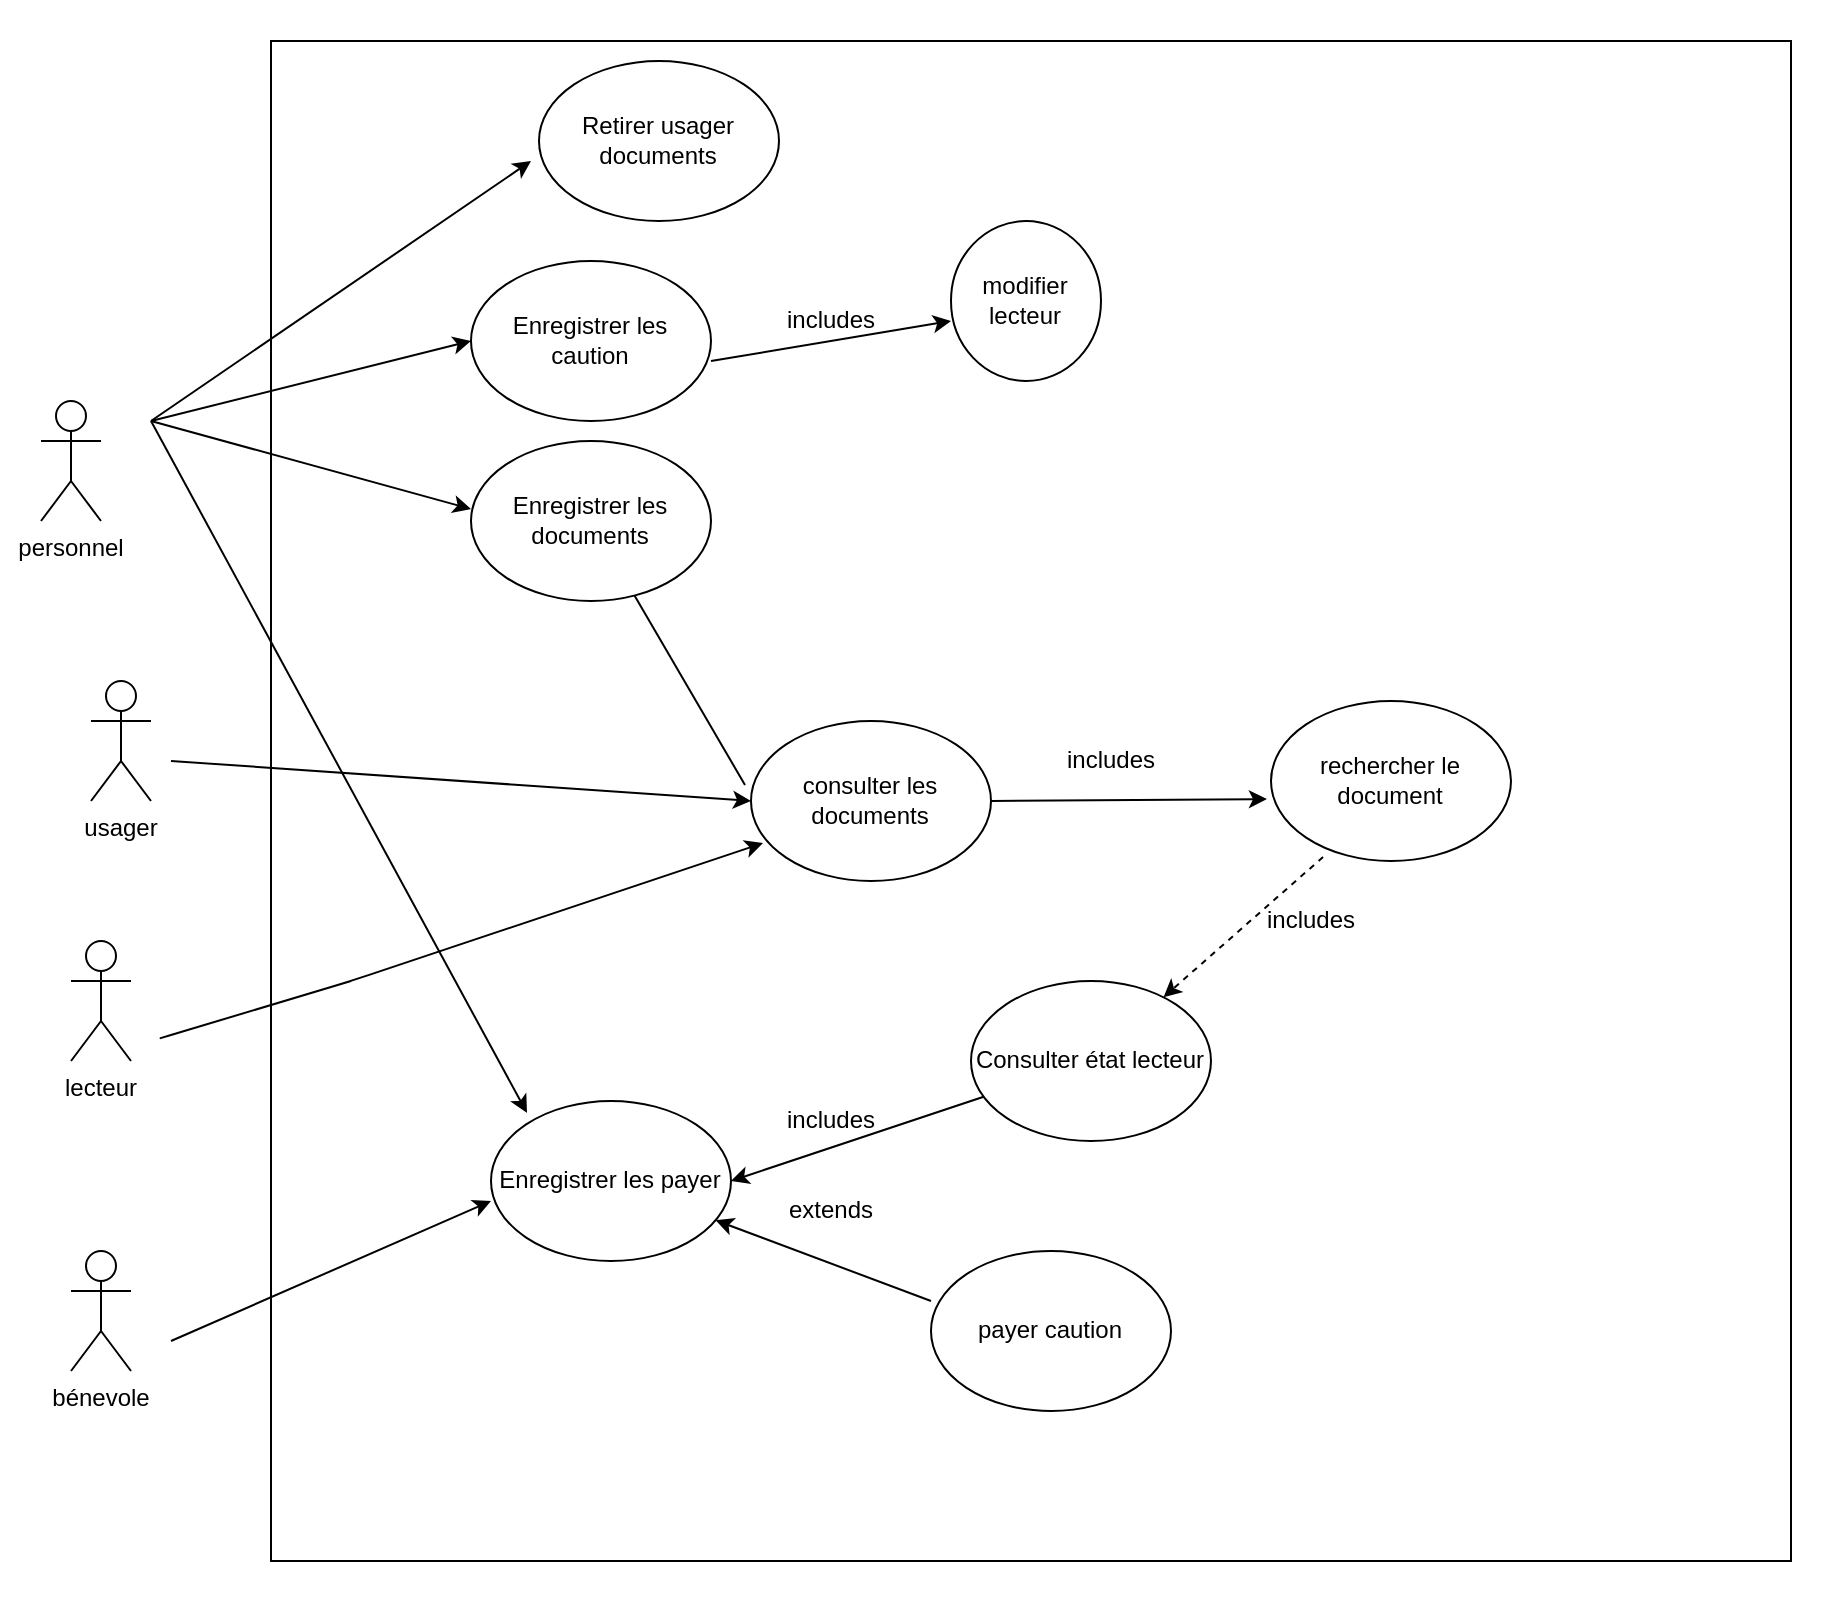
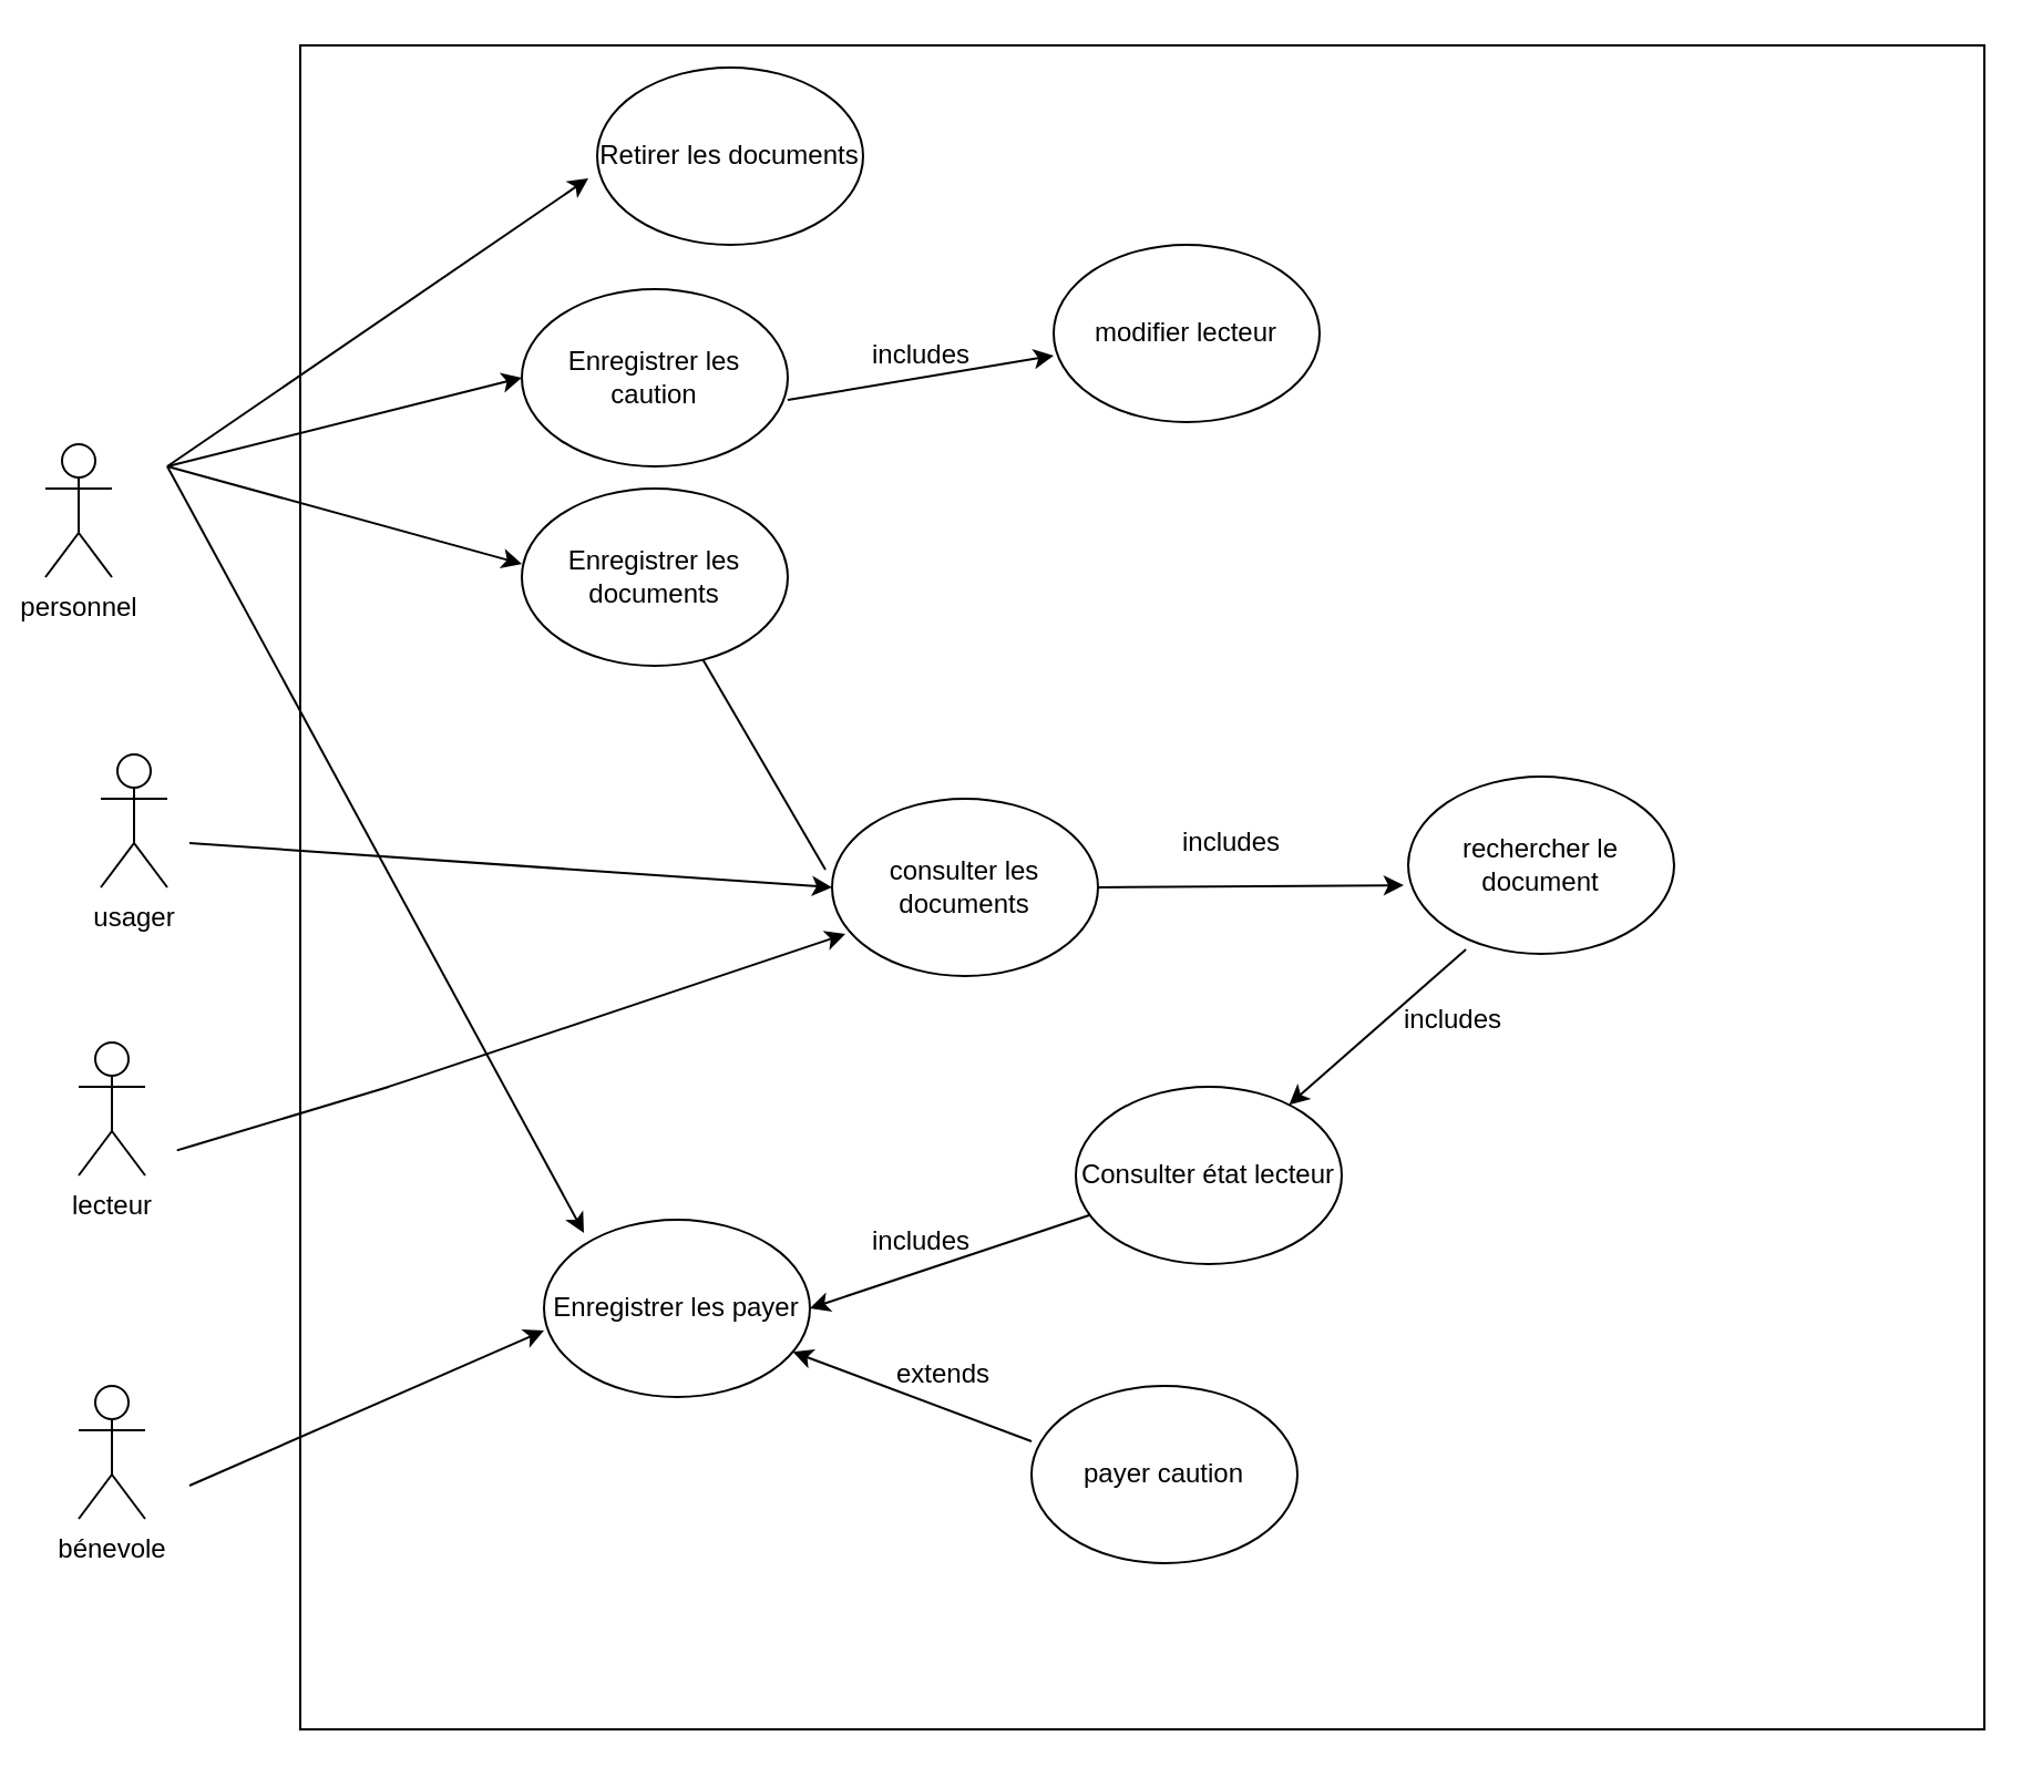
- <mxCell id="13" value="Retirer usager documents" style="ellipse;whiteSpace=wrap;html=1;" vertex="1" parent="1"><mxGeometry x="269" y="30" width="120" height="80" as="geometry" /></mxCell>
+ <mxCell id="13" value="Retirer les documents" style="ellipse;whiteSpace=wrap;html=1;" vertex="1" parent="1"><mxGeometry x="269" y="30" width="120" height="80" as="geometry" /></mxCell>
- <mxCell id="16" value="modifier lecteur" style="ellipse;whiteSpace=wrap;html=1;" vertex="1" parent="1"><mxGeometry x="475" y="110" width="75" height="80" as="geometry" /></mxCell>
+ <mxCell id="16" value="modifier lecteur" style="ellipse;whiteSpace=wrap;html=1;" vertex="1" parent="1"><mxGeometry x="475" y="110" width="120" height="80" as="geometry" /></mxCell>
- <mxCell id="28" value="" style="endArrow=classic;html=1;exitX=0.217;exitY=0.975;exitDx=0;exitDy=0;exitPerimeter=0;dashed=1;" edge="1" parent="1" source="15" target="12"><mxGeometry width="50" height="50" relative="1" as="geometry"><mxPoint x="655" y="440" as="sourcePoint" /><mxPoint x="705" y="390" as="targetPoint" /></mxGeometry></mxCell>
+ <mxCell id="28" value="" style="endArrow=classic;html=1;exitX=0.217;exitY=0.975;exitDx=0;exitDy=0;exitPerimeter=0;" edge="1" parent="1" source="15" target="12"><mxGeometry width="50" height="50" relative="1" as="geometry"><mxPoint x="655" y="440" as="sourcePoint" /><mxPoint x="705" y="390" as="targetPoint" /></mxGeometry></mxCell>
- <mxCell id="33" value="extends" style="text;html=1;align=center;verticalAlign=middle;resizable=0;points=[];autosize=1;" vertex="1" parent="1"><mxGeometry x="385" y="595" width="60" height="20" as="geometry" /></mxCell>
+ <mxCell id="33" value="extends" style="text;html=1;align=center;verticalAlign=middle;resizable=0;points=[];autosize=1;" vertex="1" parent="1"><mxGeometry x="395" y="610" width="60" height="20" as="geometry" /></mxCell>
